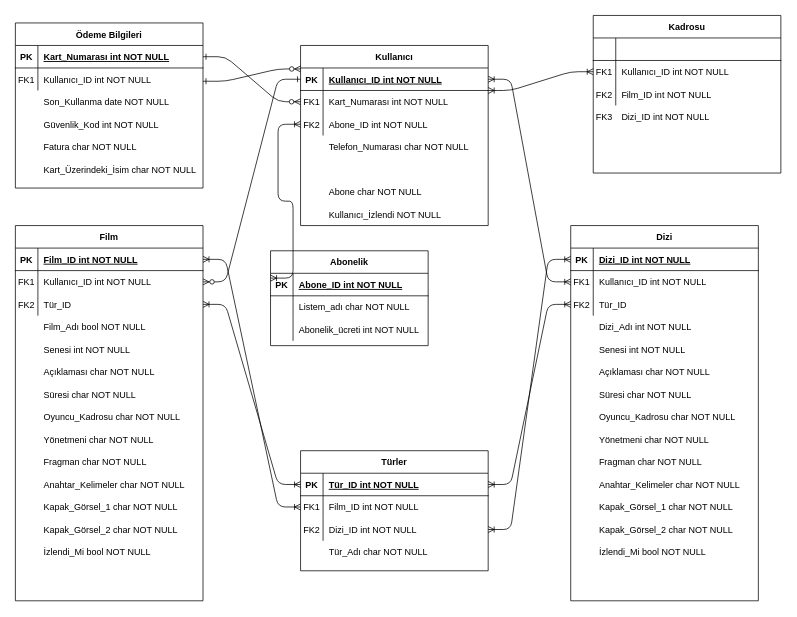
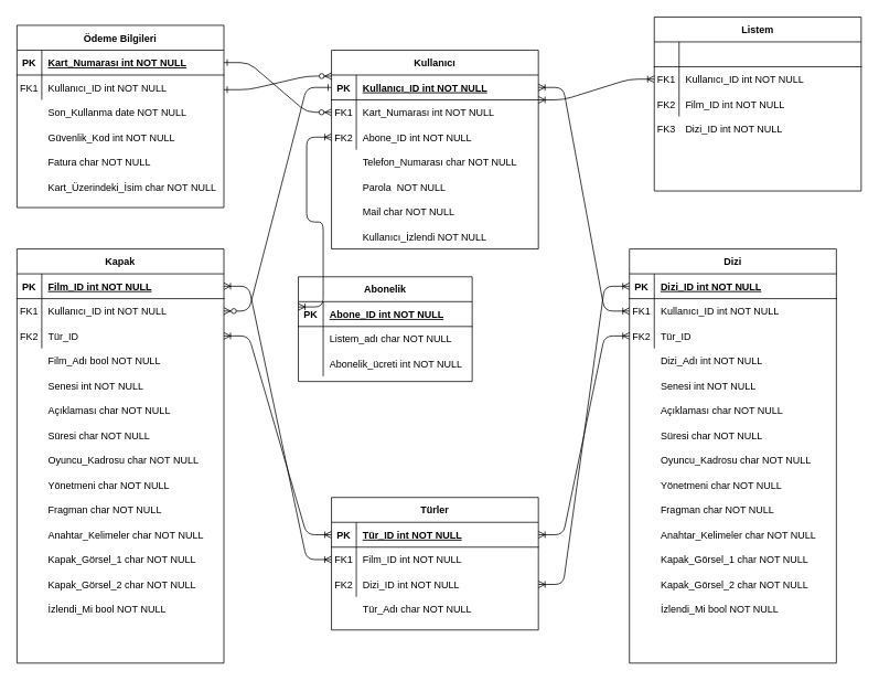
- <mxCell id="128" value="Kadrosu" style="shape=table;startSize=30;container=1;collapsible=1;childLayout=tableLayout;fixedRows=1;rowLines=0;fontStyle=1;align=center;resizeLast=1;" parent="1" vertex="1"><mxGeometry x="790" y="20" width="250" height="210" as="geometry" /></mxCell>
+ <mxCell id="128" value="Listem" style="shape=table;startSize=30;container=1;collapsible=1;childLayout=tableLayout;fixedRows=1;rowLines=0;fontStyle=1;align=center;resizeLast=1;" parent="1" vertex="1"><mxGeometry x="790" y="20" width="250" height="210" as="geometry" /></mxCell>
+ <mxCell id="32" value="Parola  NOT NULL" style="shape=partialRectangle;overflow=hidden;connectable=0;fillColor=none;top=0;left=0;bottom=0;right=0;align=left;spacingLeft=6;" parent="1" vertex="1"><mxGeometry x="430" y="210" width="220" height="30" as="geometry" /></mxCell>
- <mxCell id="33" value="Abone char NOT NULL" style="shape=partialRectangle;overflow=hidden;connectable=0;fillColor=none;top=0;left=0;bottom=0;right=0;align=left;spacingLeft=6;" parent="1" vertex="1"><mxGeometry x="430" y="240" width="220" height="30" as="geometry" /></mxCell>
+ <mxCell id="33" value="Mail char NOT NULL" style="shape=partialRectangle;overflow=hidden;connectable=0;fillColor=none;top=0;left=0;bottom=0;right=0;align=left;spacingLeft=6;" parent="1" vertex="1"><mxGeometry x="430" y="240" width="220" height="30" as="geometry" /></mxCell>
- <mxCell id="14" value="Film" style="shape=table;startSize=30;container=1;collapsible=1;childLayout=tableLayout;fixedRows=1;rowLines=0;fontStyle=1;align=center;resizeLast=1;" parent="1" vertex="1"><mxGeometry x="20" y="300" width="250" height="500" as="geometry" /></mxCell>
+ <mxCell id="14" value="Kapak" style="shape=table;startSize=30;container=1;collapsible=1;childLayout=tableLayout;fixedRows=1;rowLines=0;fontStyle=1;align=center;resizeLast=1;" parent="1" vertex="1"><mxGeometry x="20" y="300" width="250" height="500" as="geometry" /></mxCell>
